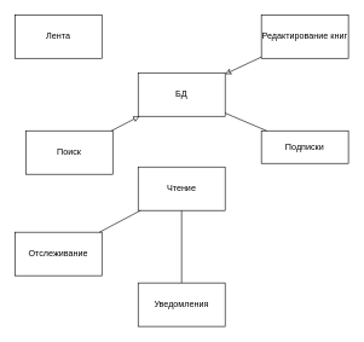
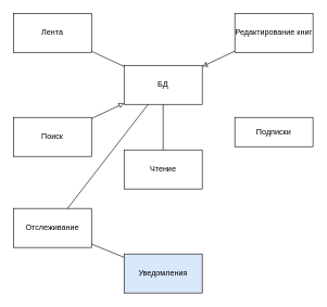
+ <mxCell id="9" value="" style="html=1;rounded=0;endArrow=none;endFill=0;" edge="1" parent="1" source="7" target="8"><mxGeometry width="100" relative="1" as="geometry"><mxPoint x="190" y="230" as="sourcePoint" /><mxPoint x="290" y="230" as="targetPoint" /></mxGeometry></mxCell>
- <mxCell id="13" value="" style="html=1;rounded=0;endArrow=none;endFill=0;" edge="1" parent="1" source="8" target="5"><mxGeometry width="100" relative="1" as="geometry"><mxPoint x="420" y="190" as="sourcePoint" /><mxPoint x="224" y="150" as="targetPoint" /></mxGeometry></mxCell>
+ <mxCell id="13" value="" style="html=1;rounded=0;endArrow=none;endFill=0;" edge="1" parent="1" source="8" target="4"><mxGeometry width="100" relative="1" as="geometry"><mxPoint x="420" y="190" as="sourcePoint" /><mxPoint x="224" y="150" as="targetPoint" /></mxGeometry></mxCell>
- <mxCell id="15" value="Поиск" style="rounded=0;whiteSpace=wrap;html=1;" vertex="1" parent="1"><mxGeometry x="35" y="180" width="120" height="60" as="geometry" /></mxCell>
+ <mxCell id="15" value="Поиск" style="rounded=0;whiteSpace=wrap;html=1;" vertex="1" parent="1"><mxGeometry x="20" y="180" width="120" height="60" as="geometry" /></mxCell>
- <mxCell id="14" value="" style="endArrow=none;html=1;rounded=0;" edge="1" parent="1" source="3" target="4"><mxGeometry width="50" height="50" relative="1" as="geometry"><mxPoint x="220" y="260" as="sourcePoint" /><mxPoint x="270" y="210" as="targetPoint" /></mxGeometry></mxCell>
- <mxCell id="11" value="" style="html=1;rounded=0;endArrow=none;endFill=0;" edge="1" parent="1" source="3" target="6"><mxGeometry width="100" relative="1" as="geometry"><mxPoint x="154" y="100" as="sourcePoint" /><mxPoint x="226" y="150" as="targetPoint" /></mxGeometry></mxCell>
+ <mxCell id="11" value="" style="html=1;rounded=0;endArrow=none;endFill=0;" edge="1" parent="1" source="3" target="8"><mxGeometry width="100" relative="1" as="geometry"><mxPoint x="154" y="100" as="sourcePoint" /><mxPoint x="226" y="150" as="targetPoint" /></mxGeometry></mxCell>
+ <mxCell id="12" value="" style="html=1;rounded=0;endArrow=none;endFill=0;" edge="1" parent="1" source="4" target="6"><mxGeometry width="100" relative="1" as="geometry"><mxPoint x="136" y="90" as="sourcePoint" /><mxPoint x="214" y="140" as="targetPoint" /></mxGeometry></mxCell>
- <mxCell id="6" value="Уведомления" style="rounded=0;whiteSpace=wrap;html=1;" vertex="1" parent="1"><mxGeometry x="190" y="390" width="120" height="60" as="geometry" /></mxCell>
+ <mxCell id="6" value="Уведомления" style="rounded=0;whiteSpace=wrap;html=1;fillColor=#dae8fc;" vertex="1" parent="1"><mxGeometry x="190" y="390" width="120" height="60" as="geometry" /></mxCell>
